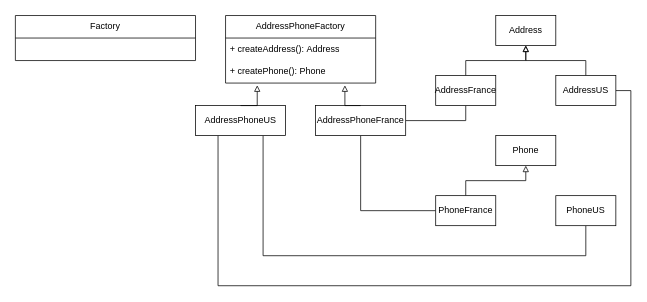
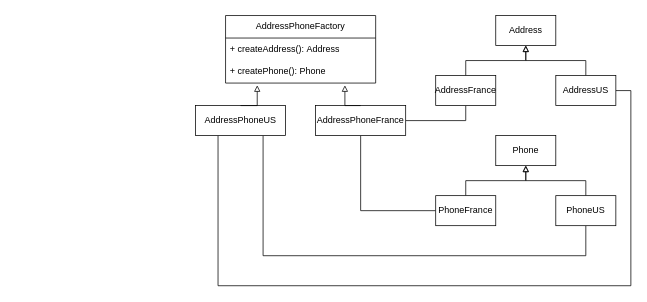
- <mxCell id="2" value="Factory" style="swimlane;fontStyle=0;childLayout=stackLayout;horizontal=1;startSize=30;horizontalStack=0;resizeParent=1;resizeParentMax=0;resizeLast=0;collapsible=1;marginBottom=0;whiteSpace=wrap;html=1;" vertex="1" parent="1"><mxGeometry x="20" y="20" width="240" height="60" as="geometry"><mxRectangle x="90" y="110" width="60" height="30" as="alternateBounds" /></mxGeometry></mxCell>
+ <mxCell id="18" style="edgeStyle=orthogonalEdgeStyle;rounded=0;orthogonalLoop=1;jettySize=auto;html=1;exitX=0.5;exitY=0;exitDx=0;exitDy=0;entryX=0.5;entryY=1;entryDx=0;entryDy=0;endArrow=block;endFill=0;" edge="1" parent="1" source="19" target="15"><mxGeometry relative="1" as="geometry" /></mxCell>
